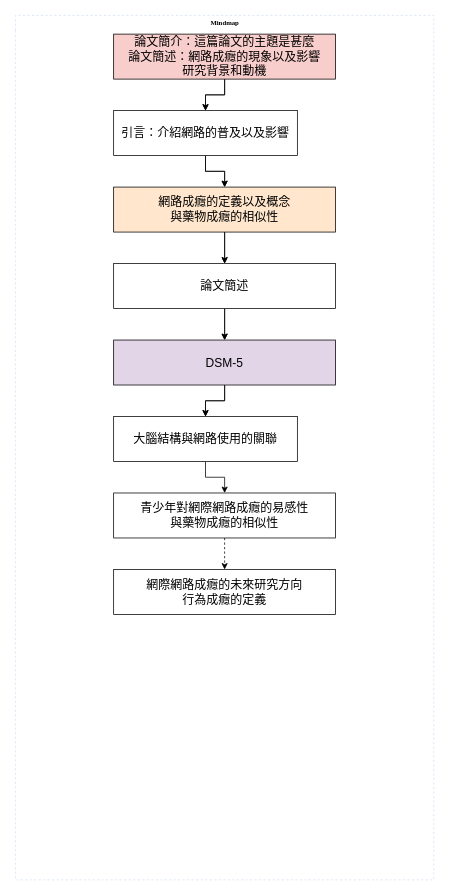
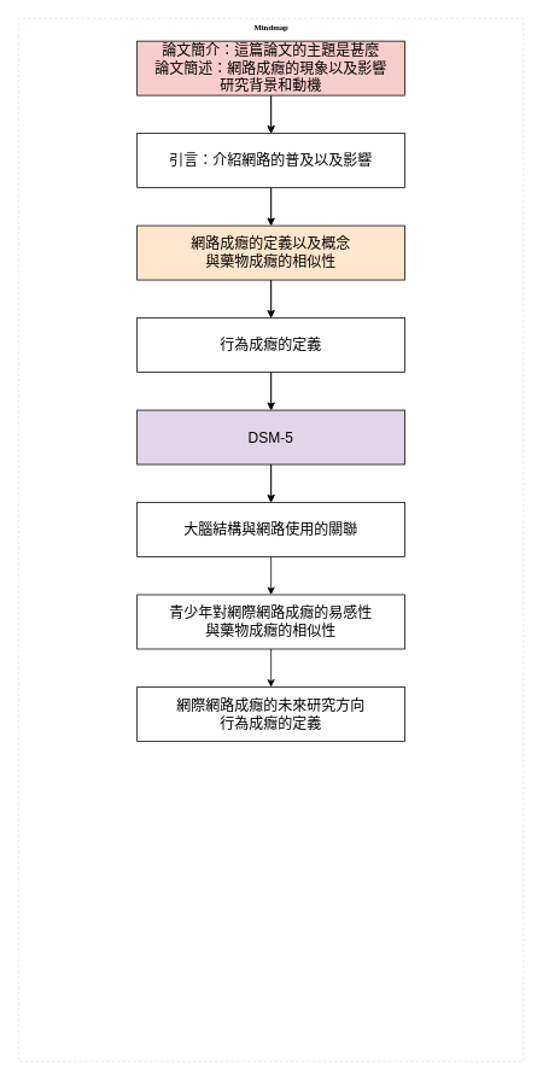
- <mxCell id="8" value="&lt;span style=&quot;font-size: 16px;&quot;&gt;引言：介紹網路的普及以及影響&lt;/span&gt;" style="rounded=0;whiteSpace=wrap;html=1;" vertex="1" parent="2"><mxGeometry x="131" y="127" width="245" height="60" as="geometry" /></mxCell>
+ <mxCell id="8" value="&lt;span style=&quot;font-size: 16px;&quot;&gt;引言：介紹網路的普及以及影響&lt;/span&gt;" style="rounded=0;whiteSpace=wrap;html=1;" vertex="1" parent="2"><mxGeometry x="131" y="127" width="296" height="60" as="geometry" /></mxCell>
- <mxCell id="14" value="&lt;span style=&quot;font-size: 16px;&quot;&gt;論文簡述&lt;/span&gt;" style="rounded=0;whiteSpace=wrap;html=1;" vertex="1" parent="2"><mxGeometry x="131" y="331" width="296" height="60" as="geometry" /></mxCell>
+ <mxCell id="14" value="&lt;span style=&quot;font-size: 16px;&quot;&gt;行為成癮的定義&lt;/span&gt;" style="rounded=0;whiteSpace=wrap;html=1;" vertex="1" parent="2"><mxGeometry x="131" y="331" width="296" height="60" as="geometry" /></mxCell>
- <mxCell id="19" value="&lt;span style=&quot;font-size: 16px;&quot;&gt;大腦結構與網路使用的關聯&lt;/span&gt;" style="rounded=0;whiteSpace=wrap;html=1;" vertex="1" parent="2"><mxGeometry x="131" y="535" width="245" height="60" as="geometry" /></mxCell>
+ <mxCell id="19" value="&lt;span style=&quot;font-size: 16px;&quot;&gt;大腦結構與網路使用的關聯&lt;/span&gt;" style="rounded=0;whiteSpace=wrap;html=1;" vertex="1" parent="2"><mxGeometry x="131" y="535" width="296" height="60" as="geometry" /></mxCell>
- <mxCell id="20" style="edgeStyle=orthogonalEdgeStyle;rounded=0;orthogonalLoop=1;jettySize=auto;html=1;dashed=1;" edge="1" parent="2" source="21" target="22"><mxGeometry relative="1" as="geometry" /></mxCell>
+ <mxCell id="20" style="edgeStyle=orthogonalEdgeStyle;rounded=0;orthogonalLoop=1;jettySize=auto;html=1;" edge="1" parent="2" source="21" target="22"><mxGeometry relative="1" as="geometry" /></mxCell>
